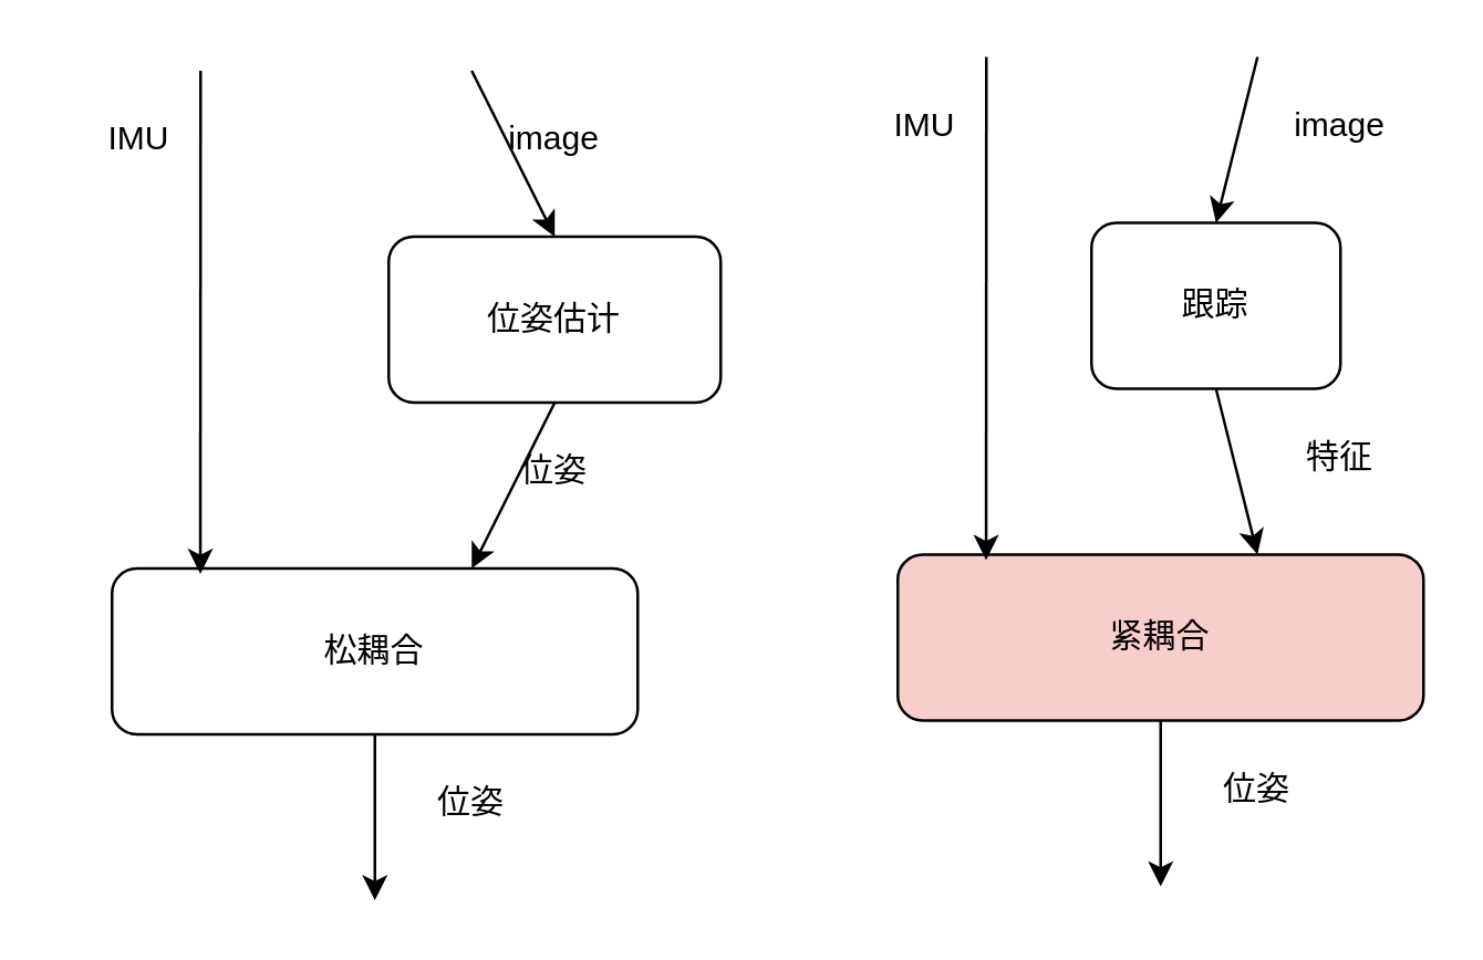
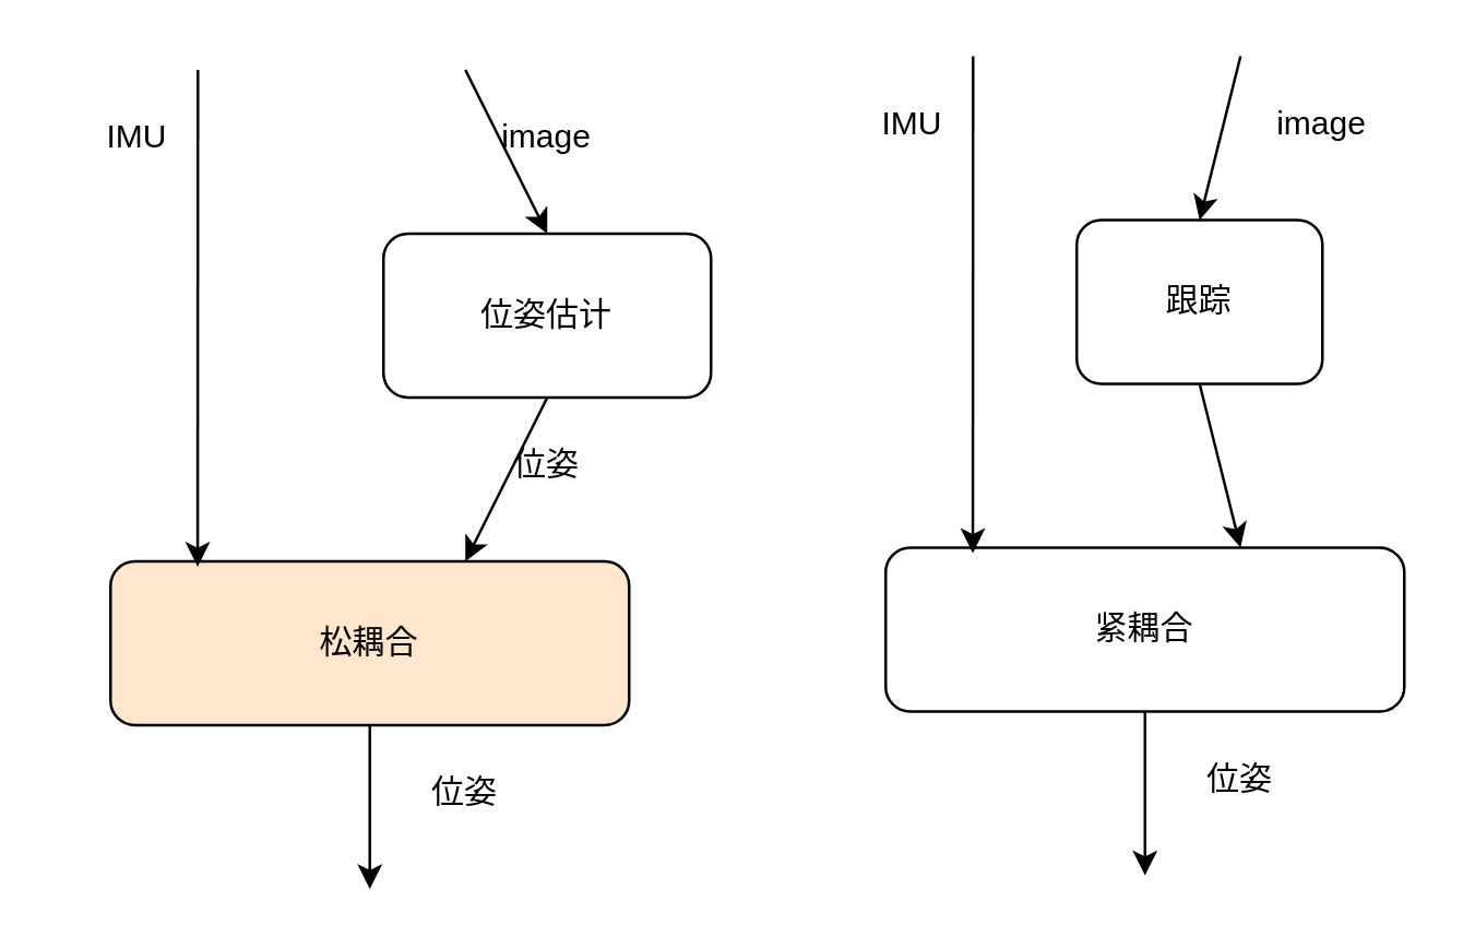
- <mxCell id="19" value="特征" style="text;html=1;strokeColor=none;fillColor=none;align=center;verticalAlign=middle;whiteSpace=wrap;rounded=0;" vertex="1" parent="1"><mxGeometry x="454" y="150" width="60" height="30" as="geometry" /></mxCell>
- <mxCell id="13" value="紧耦合" style="rounded=1;whiteSpace=wrap;html=1;fillColor=#f8cecc;" vertex="1" parent="1"><mxGeometry x="324" y="200" width="190" height="60" as="geometry" /></mxCell>
+ <mxCell id="13" value="紧耦合" style="rounded=1;whiteSpace=wrap;html=1;" vertex="1" parent="1"><mxGeometry x="324" y="200" width="190" height="60" as="geometry" /></mxCell>
- <mxCell id="3" value="松耦合" style="rounded=1;whiteSpace=wrap;html=1;" vertex="1" parent="1"><mxGeometry x="40" y="205" width="190" height="60" as="geometry" /></mxCell>
+ <mxCell id="3" value="松耦合" style="rounded=1;whiteSpace=wrap;html=1;fillColor=#ffe6cc;" vertex="1" parent="1"><mxGeometry x="40" y="205" width="190" height="60" as="geometry" /></mxCell>
